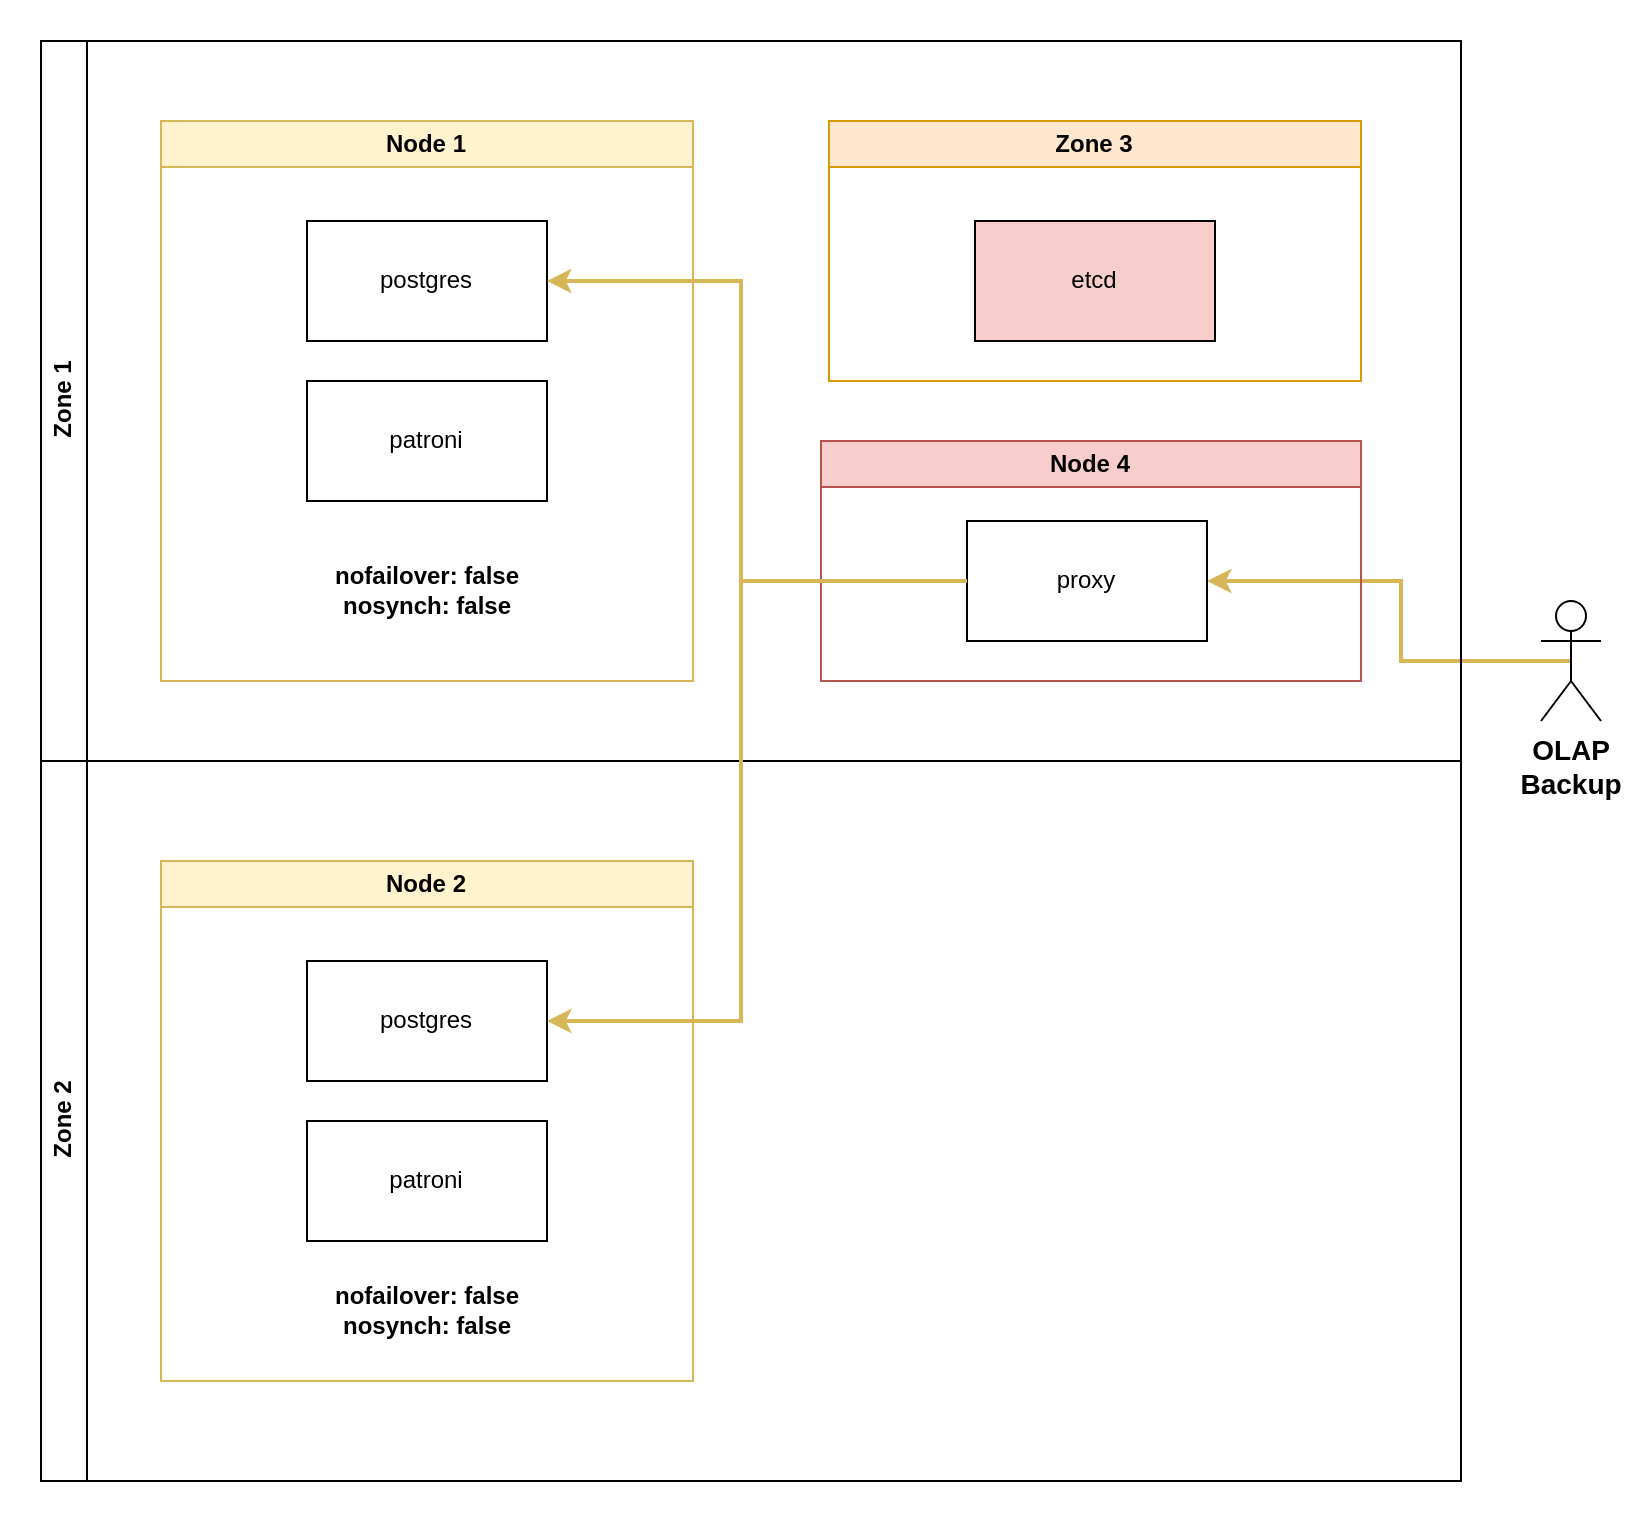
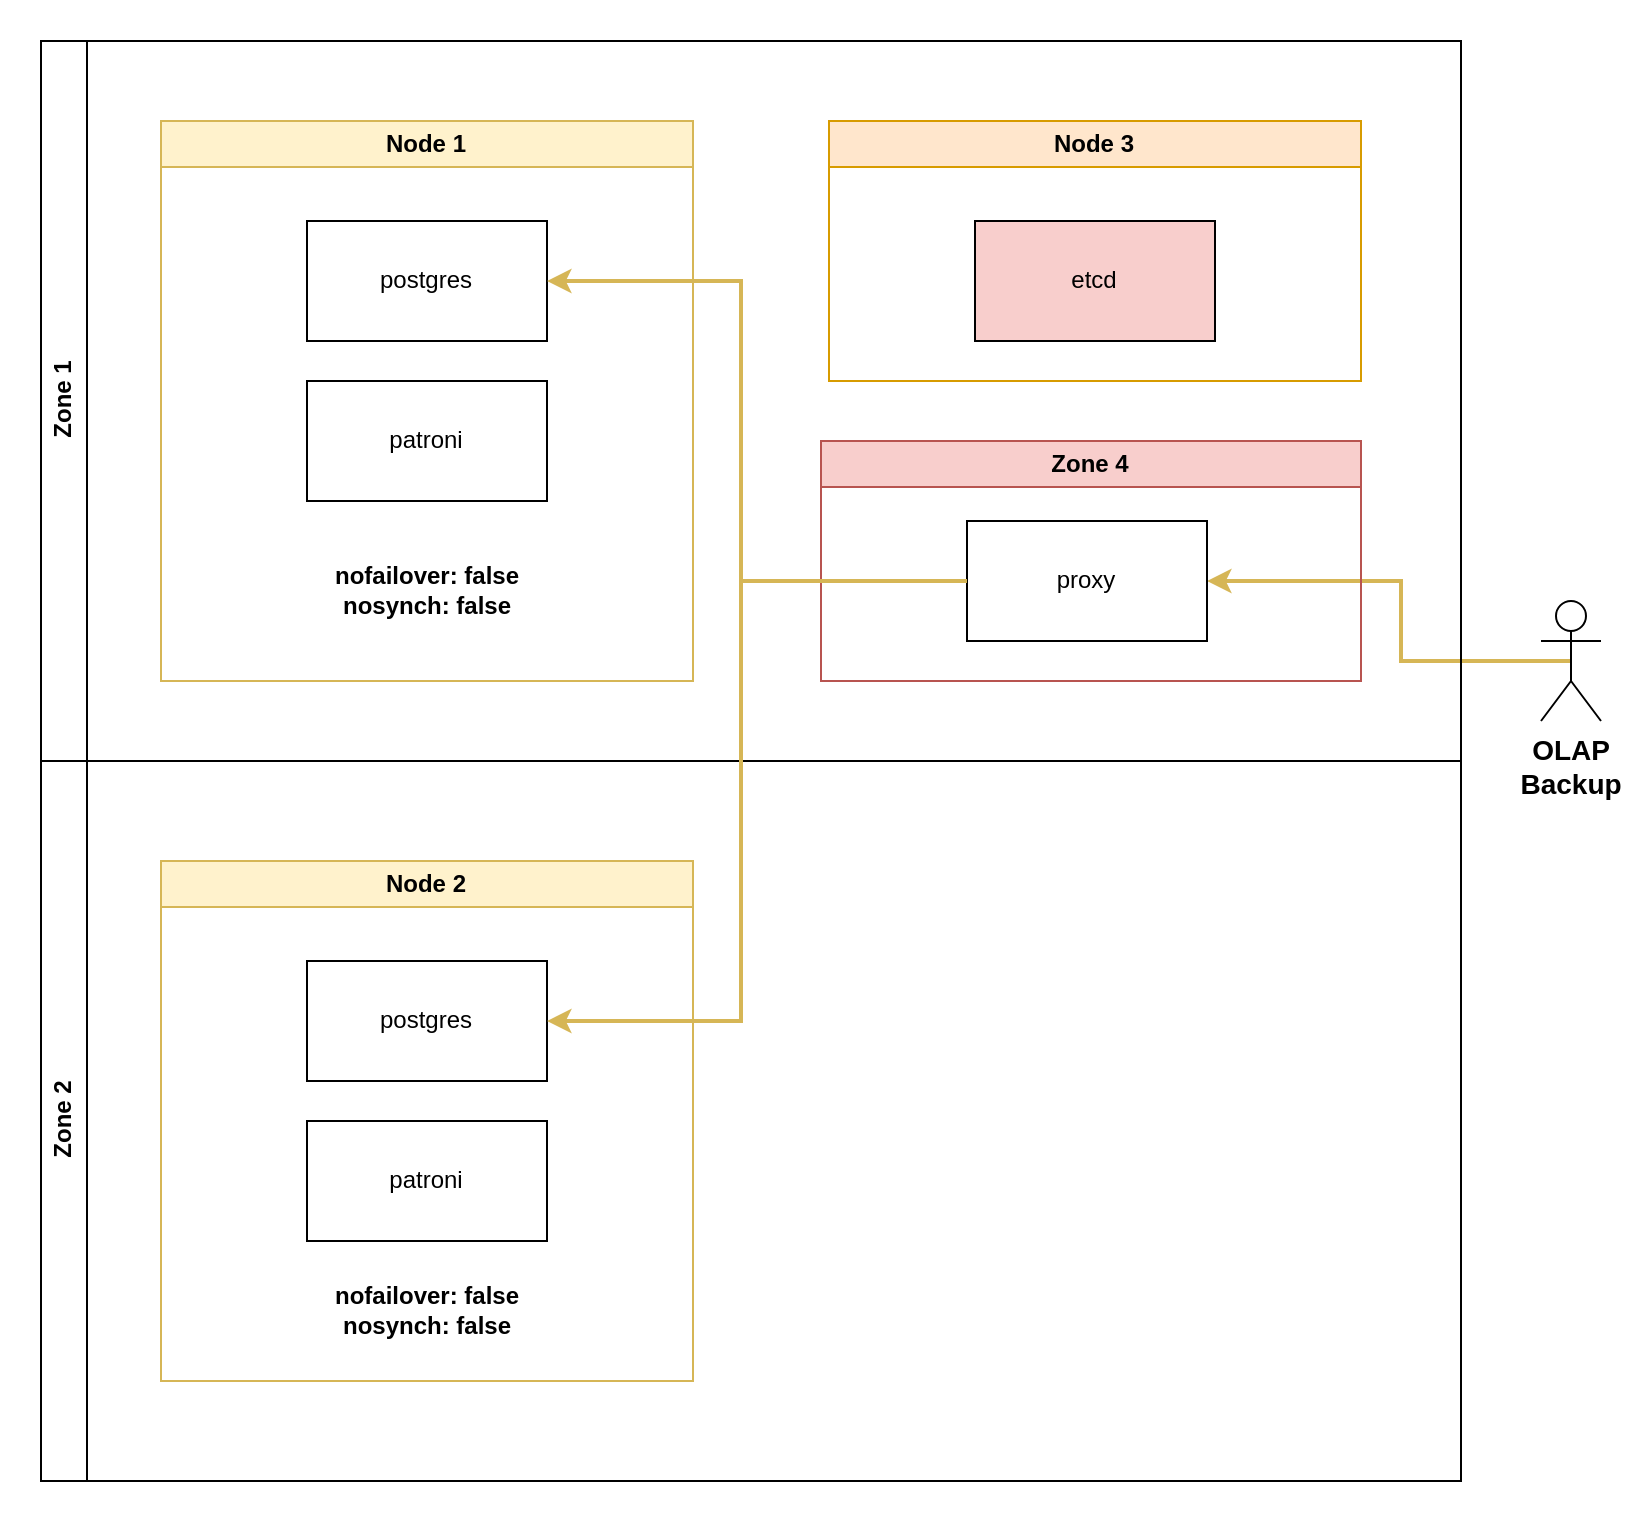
- <mxCell id="9" value="Zone 3" style="swimlane;whiteSpace=wrap;html=1;fillColor=#ffe6cc;strokeColor=#d79b00;" vertex="1" parent="4"><mxGeometry x="394" y="40" width="266" height="130" as="geometry" /></mxCell>
+ <mxCell id="9" value="Node 3" style="swimlane;whiteSpace=wrap;html=1;fillColor=#ffe6cc;strokeColor=#d79b00;" vertex="1" parent="4"><mxGeometry x="394" y="40" width="266" height="130" as="geometry" /></mxCell>
- <mxCell id="11" value="Node 4" style="swimlane;whiteSpace=wrap;html=1;fillColor=#f8cecc;strokeColor=#b85450;" vertex="1" parent="4"><mxGeometry x="390" y="200" width="270" height="120" as="geometry" /></mxCell>
+ <mxCell id="11" value="Zone 4" style="swimlane;whiteSpace=wrap;html=1;fillColor=#f8cecc;strokeColor=#b85450;" vertex="1" parent="4"><mxGeometry x="390" y="200" width="270" height="120" as="geometry" /></mxCell>
